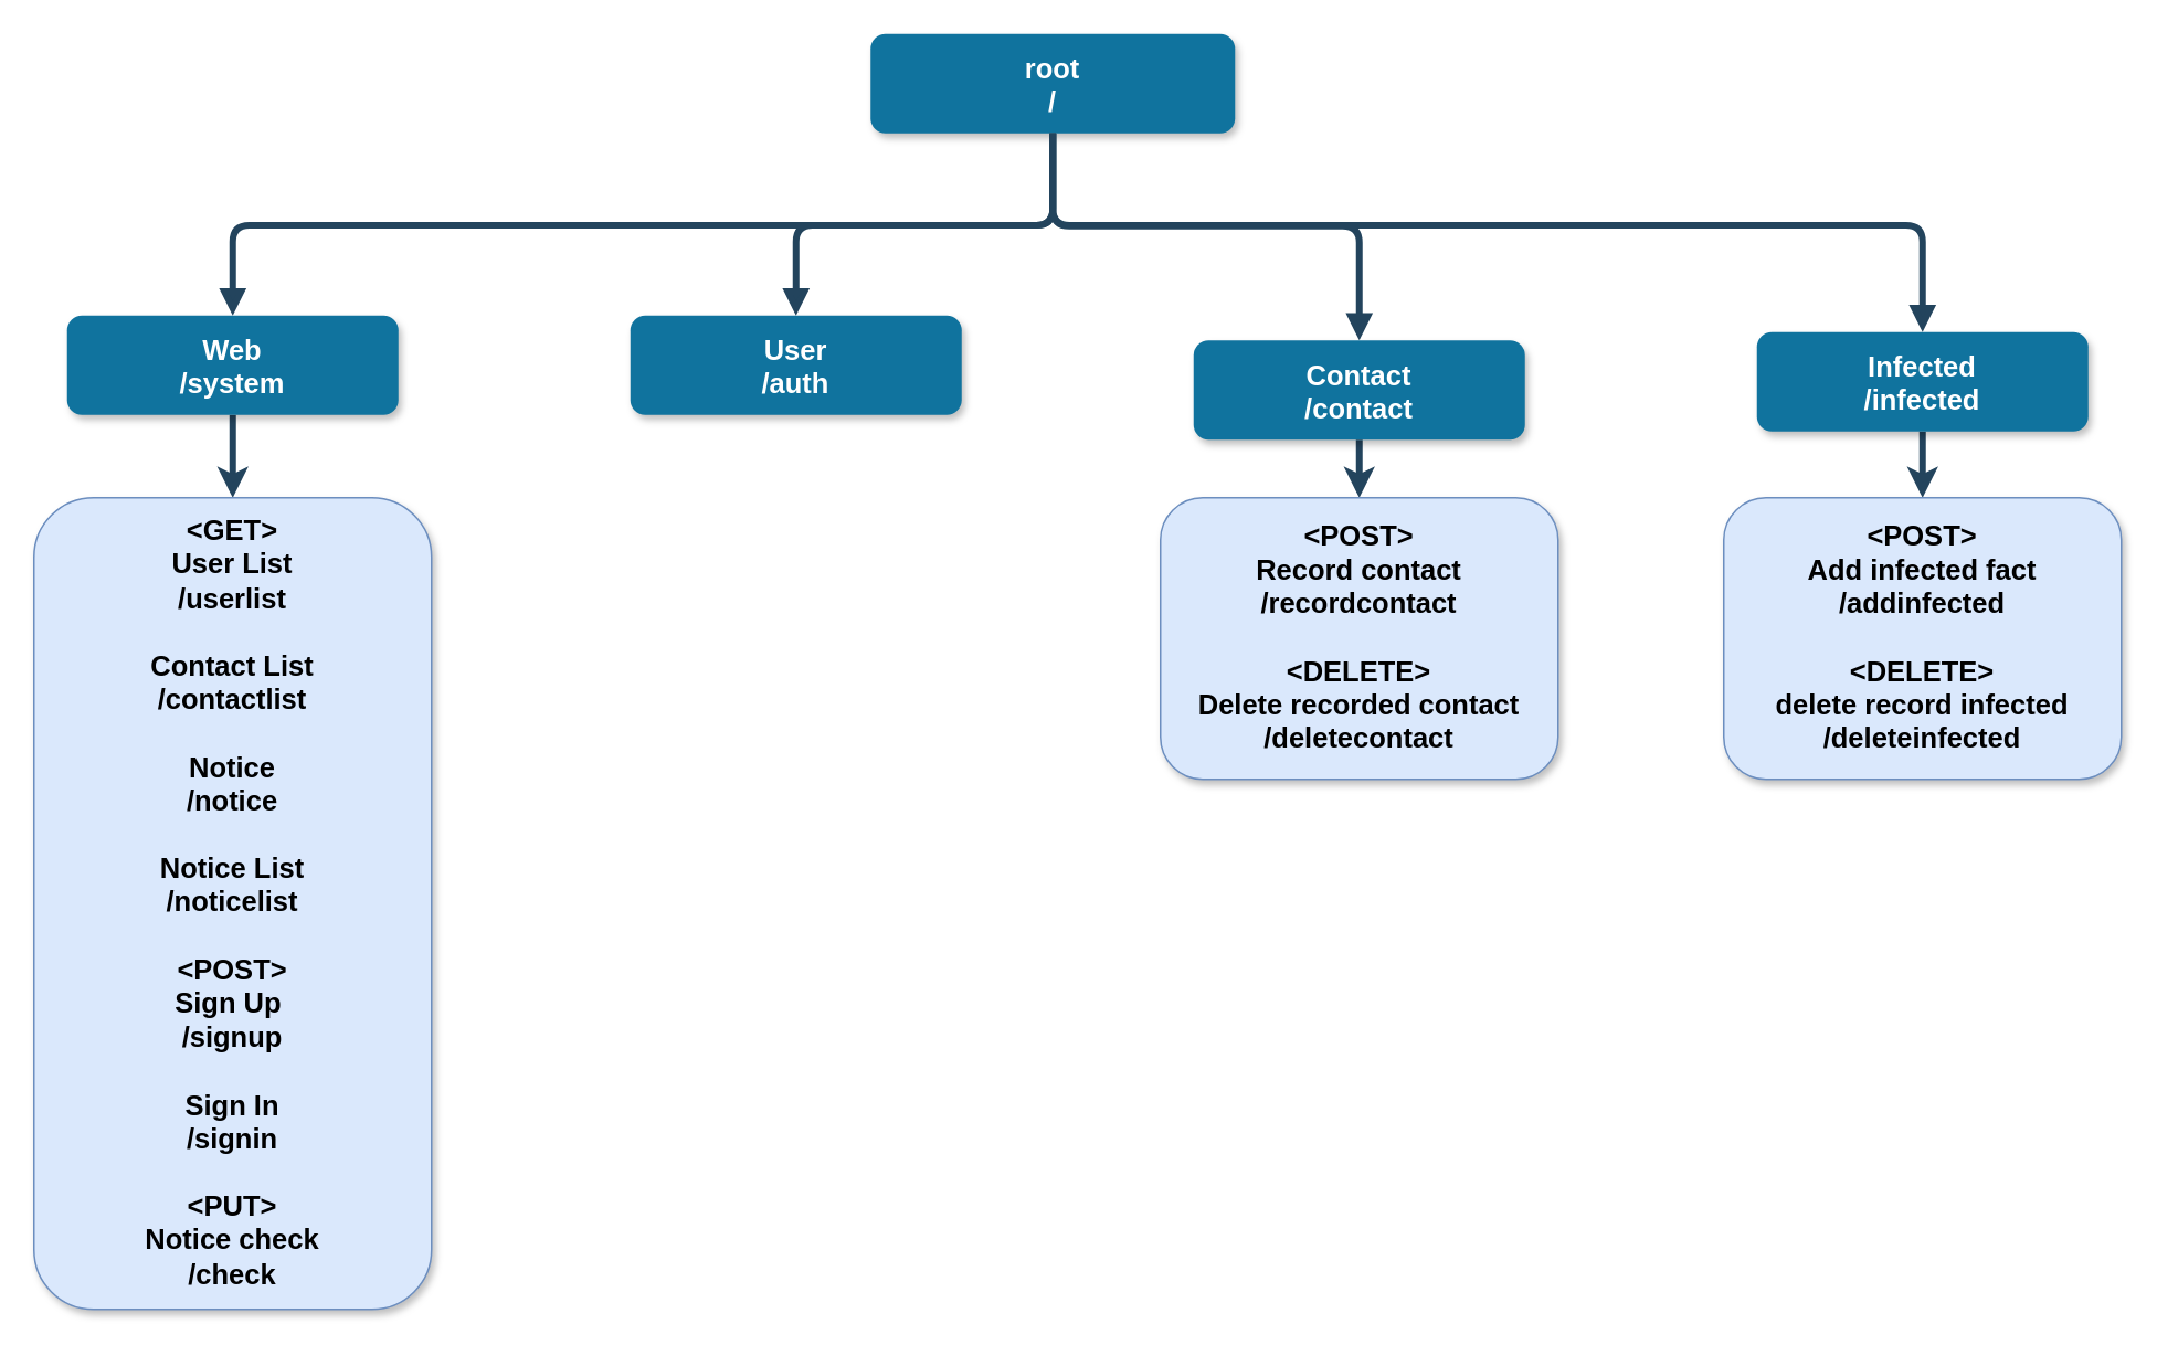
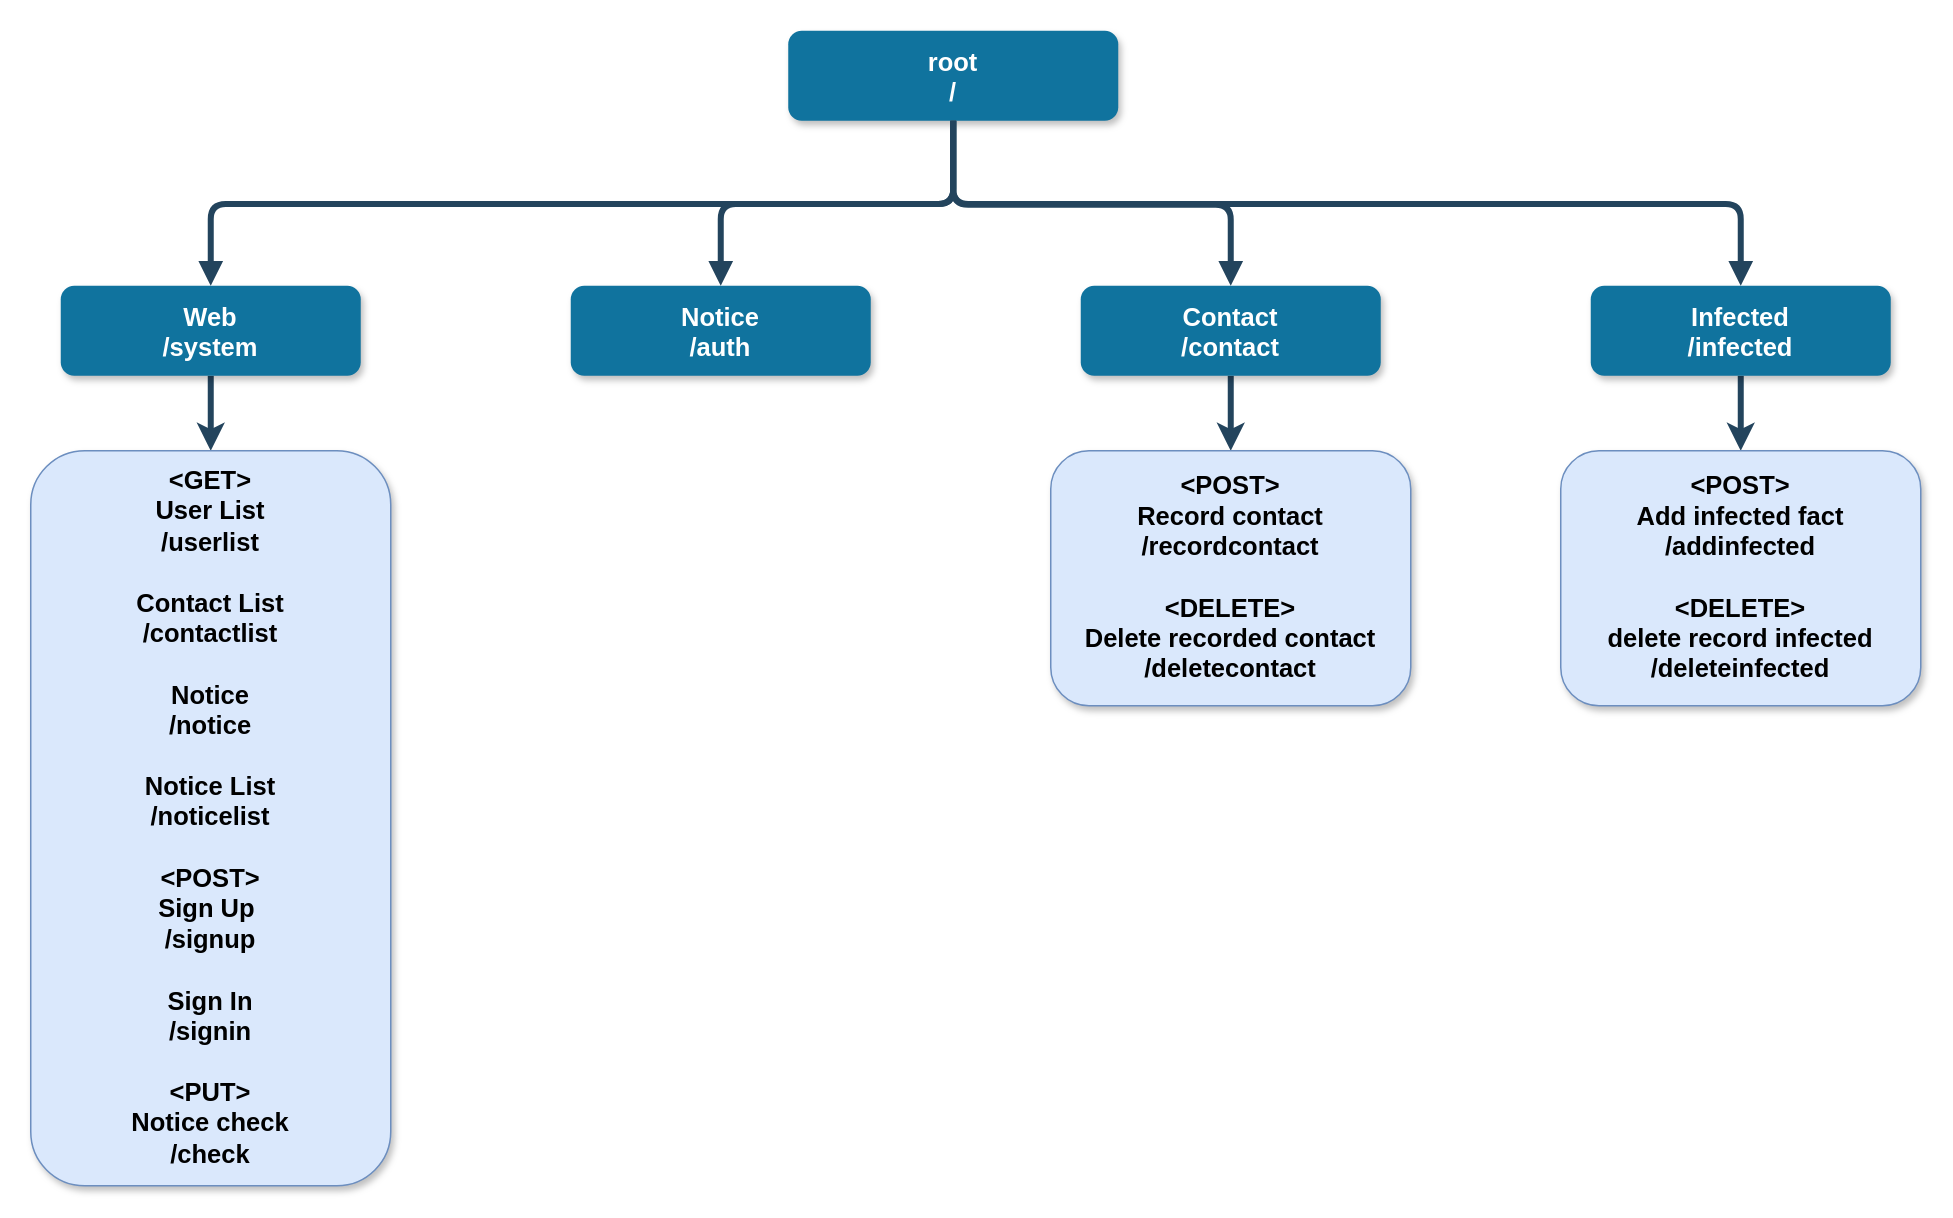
- <mxCell id="5" value="User&#10;/auth" style="rounded=1;fillColor=#10739E;strokeColor=none;shadow=1;gradientColor=none;fontStyle=1;fontColor=#FFFFFF;fontSize=17;" parent="1" vertex="1"><mxGeometry x="380" y="190" width="200" height="60" as="geometry" /></mxCell>
+ <mxCell id="5" value="Notice&#10;/auth" style="rounded=1;fillColor=#10739E;strokeColor=none;shadow=1;gradientColor=none;fontStyle=1;fontColor=#FFFFFF;fontSize=17;" parent="1" vertex="1"><mxGeometry x="380" y="190" width="200" height="60" as="geometry" /></mxCell>
- <mxCell id="9" value="Infected&#10;/infected" style="rounded=1;fillColor=#10739E;strokeColor=none;shadow=1;gradientColor=none;fontStyle=1;fontColor=#FFFFFF;fontSize=17;" parent="1" vertex="1"><mxGeometry x="1060" y="200" width="200" height="60" as="geometry" /></mxCell>
+ <mxCell id="9" value="Infected&#10;/infected" style="rounded=1;fillColor=#10739E;strokeColor=none;shadow=1;gradientColor=none;fontStyle=1;fontColor=#FFFFFF;fontSize=17;" parent="1" vertex="1"><mxGeometry x="1060" y="190" width="200" height="60" as="geometry" /></mxCell>
- <mxCell id="7" value="Contact&#10;/contact" style="rounded=1;fillColor=#10739E;strokeColor=none;shadow=1;gradientColor=none;fontStyle=1;fontColor=#FFFFFF;fontSize=17;" parent="1" vertex="1"><mxGeometry x="720" y="205" width="200" height="60" as="geometry" /></mxCell>
+ <mxCell id="7" value="Contact&#10;/contact" style="rounded=1;fillColor=#10739E;strokeColor=none;shadow=1;gradientColor=none;fontStyle=1;fontColor=#FFFFFF;fontSize=17;" parent="1" vertex="1"><mxGeometry x="720" y="190" width="200" height="60" as="geometry" /></mxCell>
